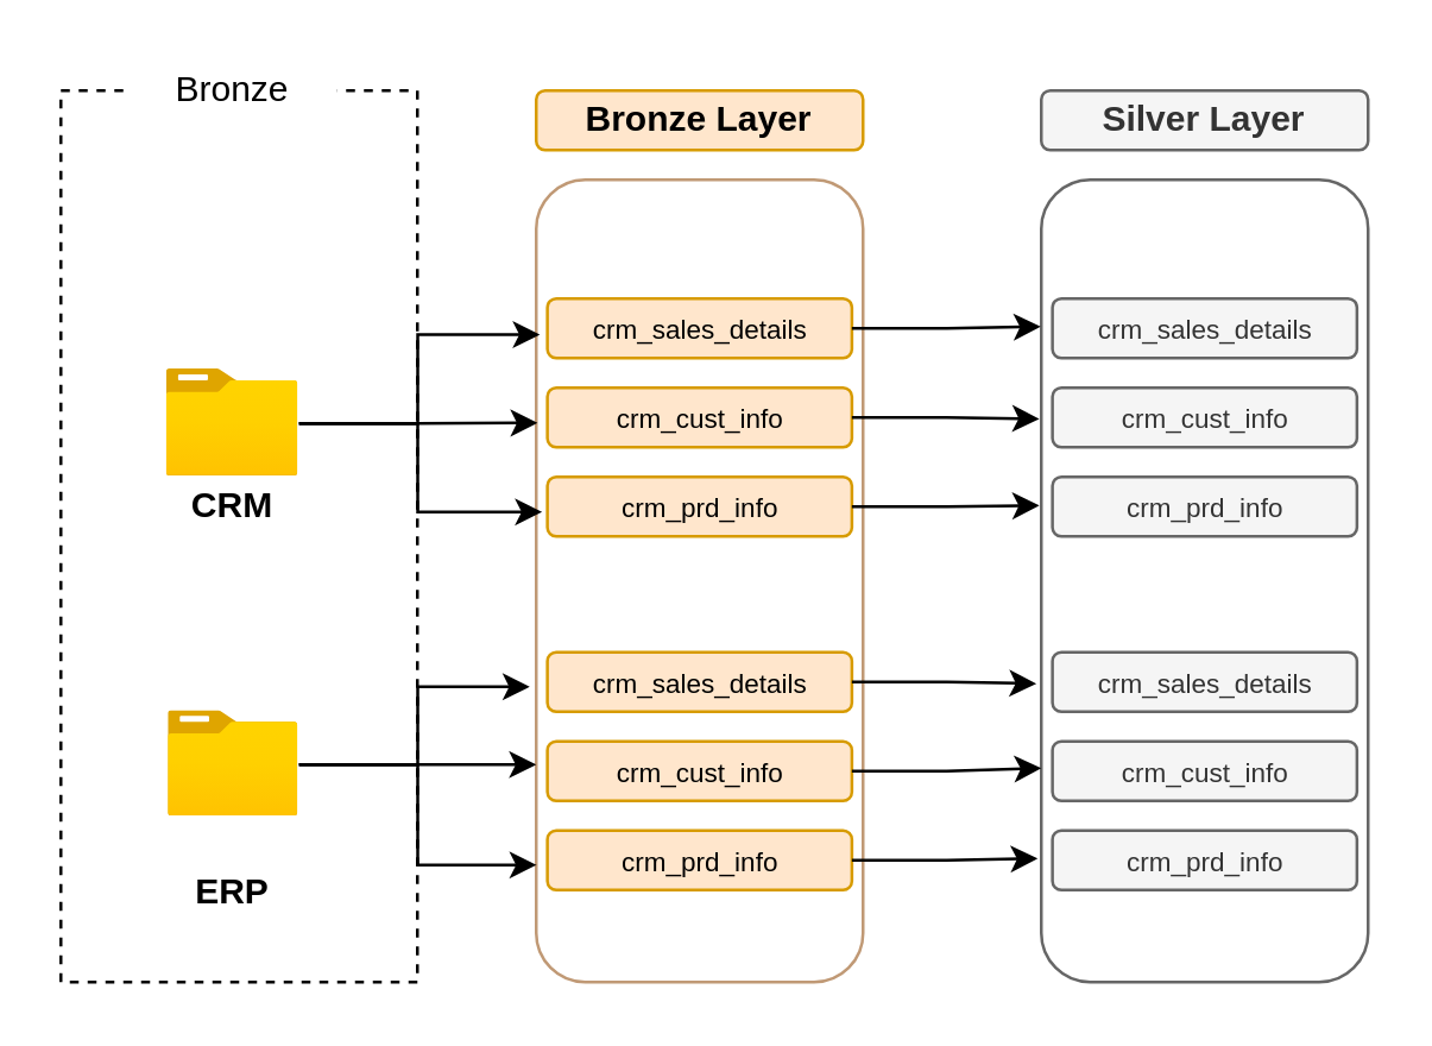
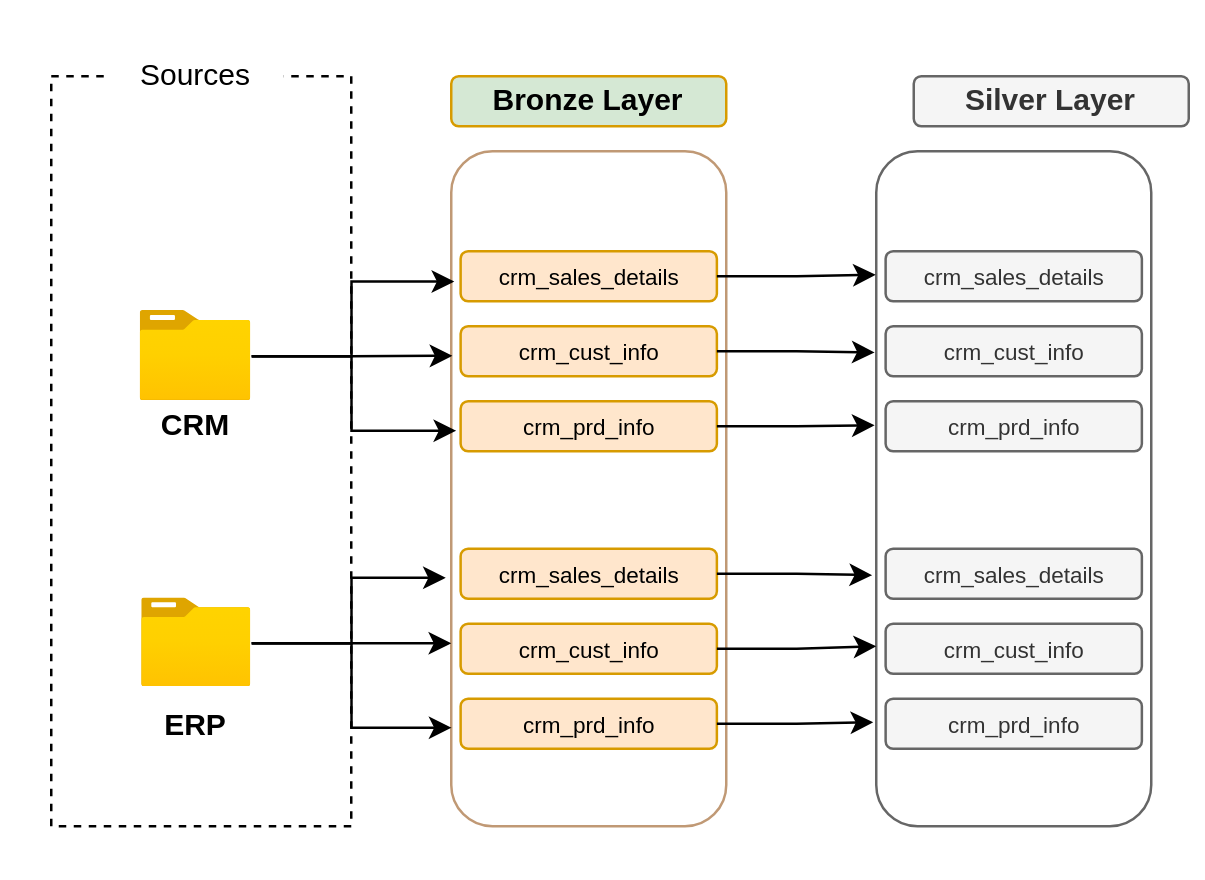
- <mxCell id="3" value="Bronze" style="rounded=1;whiteSpace=wrap;html=1;strokeColor=none;" parent="1" vertex="1"><mxGeometry x="43" y="20" width="70" height="20" as="geometry" /></mxCell>
+ <mxCell id="3" value="Sources" style="rounded=1;whiteSpace=wrap;html=1;strokeColor=none;" parent="1" vertex="1"><mxGeometry x="43" y="20" width="70" height="20" as="geometry" /></mxCell>
- <mxCell id="5" value="&lt;b&gt;Bronze Layer&lt;/b&gt;" style="rounded=1;whiteSpace=wrap;html=1;fillColor=#ffe6cc;strokeColor=#d79b00;" parent="1" vertex="1"><mxGeometry x="180" y="30" width="110" height="20" as="geometry" /></mxCell>
+ <mxCell id="5" value="&lt;b&gt;Bronze Layer&lt;/b&gt;" style="rounded=1;whiteSpace=wrap;html=1;fillColor=#d5e8d4;strokeColor=#d79b00;" parent="1" vertex="1"><mxGeometry x="180" y="30" width="110" height="20" as="geometry" /></mxCell>
- <mxCell id="23" value="&lt;b&gt;Silver Layer&lt;/b&gt;" style="rounded=1;whiteSpace=wrap;html=1;fillColor=#f5f5f5;strokeColor=#666666;fontColor=#333333;" vertex="1" parent="1"><mxGeometry x="350" y="30" width="110" height="20" as="geometry" /></mxCell>
+ <mxCell id="23" value="&lt;b&gt;Silver Layer&lt;/b&gt;" style="rounded=1;whiteSpace=wrap;html=1;fillColor=#f5f5f5;strokeColor=#666666;fontColor=#333333;" vertex="1" parent="1"><mxGeometry x="365" y="30" width="110" height="20" as="geometry" /></mxCell>
- <mxCell id="18" value="&lt;b&gt;ERP&lt;/b&gt;" style="text;html=1;align=center;verticalAlign=middle;whiteSpace=wrap;rounded=0;" parent="1" vertex="1"><mxGeometry x="48" y="284.5" width="60" height="30" as="geometry" /></mxCell>
+ <mxCell id="18" value="&lt;b&gt;ERP&lt;/b&gt;" style="text;html=1;align=center;verticalAlign=middle;whiteSpace=wrap;rounded=0;" parent="1" vertex="1"><mxGeometry x="48" y="274.5" width="60" height="30" as="geometry" /></mxCell>
